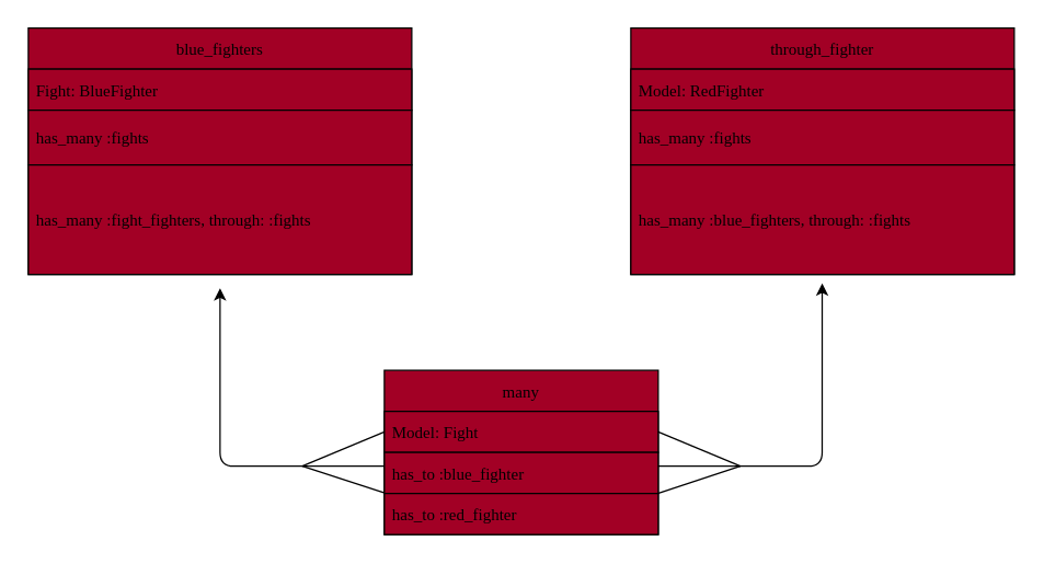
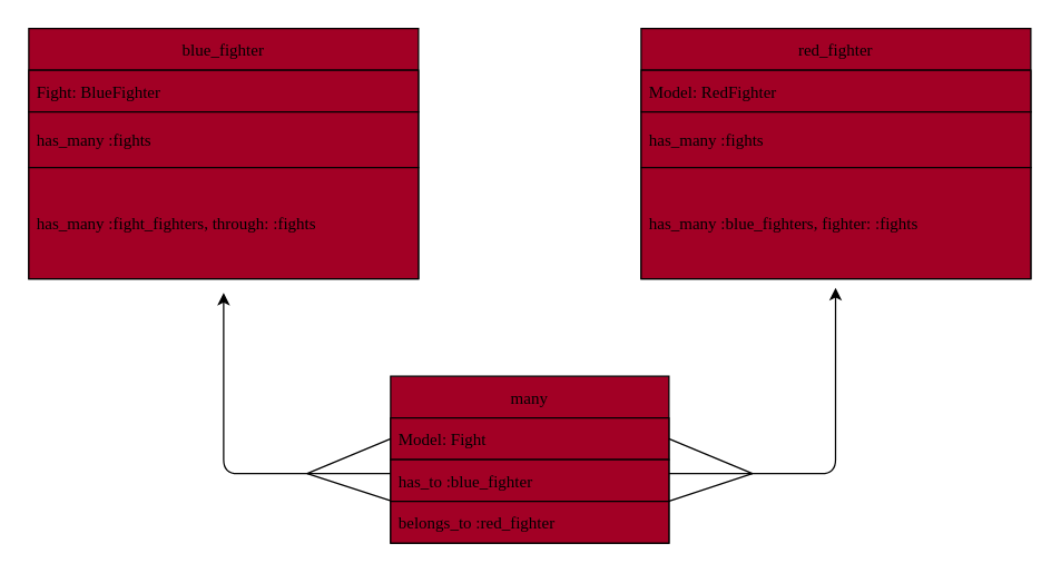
- <mxCell id="2" value="blue_fighters" style="swimlane;fontStyle=0;childLayout=stackLayout;horizontal=1;startSize=30;horizontalStack=0;resizeParent=1;resizeParentMax=0;resizeLast=0;collapsible=1;marginBottom=0;fillColor=#a20025;fontColor=#000000;strokeColor=#000000;swimlaneLine=1;rounded=0;sketch=0;shadow=0;fontFamily=Verdana;" vertex="1" parent="1"><mxGeometry x="20" y="20" width="280" height="180" as="geometry" /></mxCell>
+ <mxCell id="2" value="blue_fighter" style="swimlane;fontStyle=0;childLayout=stackLayout;horizontal=1;startSize=30;horizontalStack=0;resizeParent=1;resizeParentMax=0;resizeLast=0;collapsible=1;marginBottom=0;fillColor=#a20025;fontColor=#000000;strokeColor=#000000;swimlaneLine=1;rounded=0;sketch=0;shadow=0;fontFamily=Verdana;" vertex="1" parent="1"><mxGeometry x="20" y="20" width="280" height="180" as="geometry" /></mxCell>
- <mxCell id="6" value="through_fighter" style="swimlane;fontStyle=0;childLayout=stackLayout;horizontal=1;startSize=30;horizontalStack=0;resizeParent=1;resizeParentMax=0;resizeLast=0;collapsible=1;marginBottom=0;fillColor=#a20025;fontColor=#000000;strokeColor=#000000;fontFamily=Verdana;" vertex="1" parent="1"><mxGeometry x="460" y="20" width="280" height="180" as="geometry"><mxRectangle x="520" y="160" width="100" height="30" as="alternateBounds" /></mxGeometry></mxCell>
+ <mxCell id="6" value="red_fighter" style="swimlane;fontStyle=0;childLayout=stackLayout;horizontal=1;startSize=30;horizontalStack=0;resizeParent=1;resizeParentMax=0;resizeLast=0;collapsible=1;marginBottom=0;fillColor=#a20025;fontColor=#000000;strokeColor=#000000;fontFamily=Verdana;" vertex="1" parent="1"><mxGeometry x="460" y="20" width="280" height="180" as="geometry"><mxRectangle x="520" y="160" width="100" height="30" as="alternateBounds" /></mxGeometry></mxCell>
- <mxCell id="9" value="has_many :blue_fighters, through: :fights" style="text;strokeColor=#000000;fillColor=#a20025;align=left;verticalAlign=middle;spacingLeft=4;spacingRight=4;overflow=hidden;points=[[0,0.5],[1,0.5]];portConstraint=eastwest;rotatable=0;fontColor=#000000;fontFamily=Verdana;fontStyle=0" vertex="1" parent="6"><mxGeometry y="100" width="280" height="80" as="geometry" /></mxCell>
+ <mxCell id="9" value="has_many :blue_fighters, fighter: :fights" style="text;strokeColor=#000000;fillColor=#a20025;align=left;verticalAlign=middle;spacingLeft=4;spacingRight=4;overflow=hidden;points=[[0,0.5],[1,0.5]];portConstraint=eastwest;rotatable=0;fontColor=#000000;fontFamily=Verdana;fontStyle=0" vertex="1" parent="6"><mxGeometry y="100" width="280" height="80" as="geometry" /></mxCell>
- <mxCell id="13" value="has_to :red_fighter" style="text;strokeColor=#000000;fillColor=#a20025;align=left;verticalAlign=middle;spacingLeft=4;spacingRight=4;overflow=hidden;points=[[0,0.5],[1,0.5]];portConstraint=eastwest;rotatable=0;fontColor=#000000;fontFamily=Verdana;fontStyle=0" vertex="1" parent="10"><mxGeometry y="90" width="200" height="30" as="geometry" /></mxCell>
+ <mxCell id="13" value="belongs_to :red_fighter" style="text;strokeColor=#000000;fillColor=#a20025;align=left;verticalAlign=middle;spacingLeft=4;spacingRight=4;overflow=hidden;points=[[0,0.5],[1,0.5]];portConstraint=eastwest;rotatable=0;fontColor=#000000;fontFamily=Verdana;fontStyle=0" vertex="1" parent="10"><mxGeometry y="90" width="200" height="30" as="geometry" /></mxCell>
